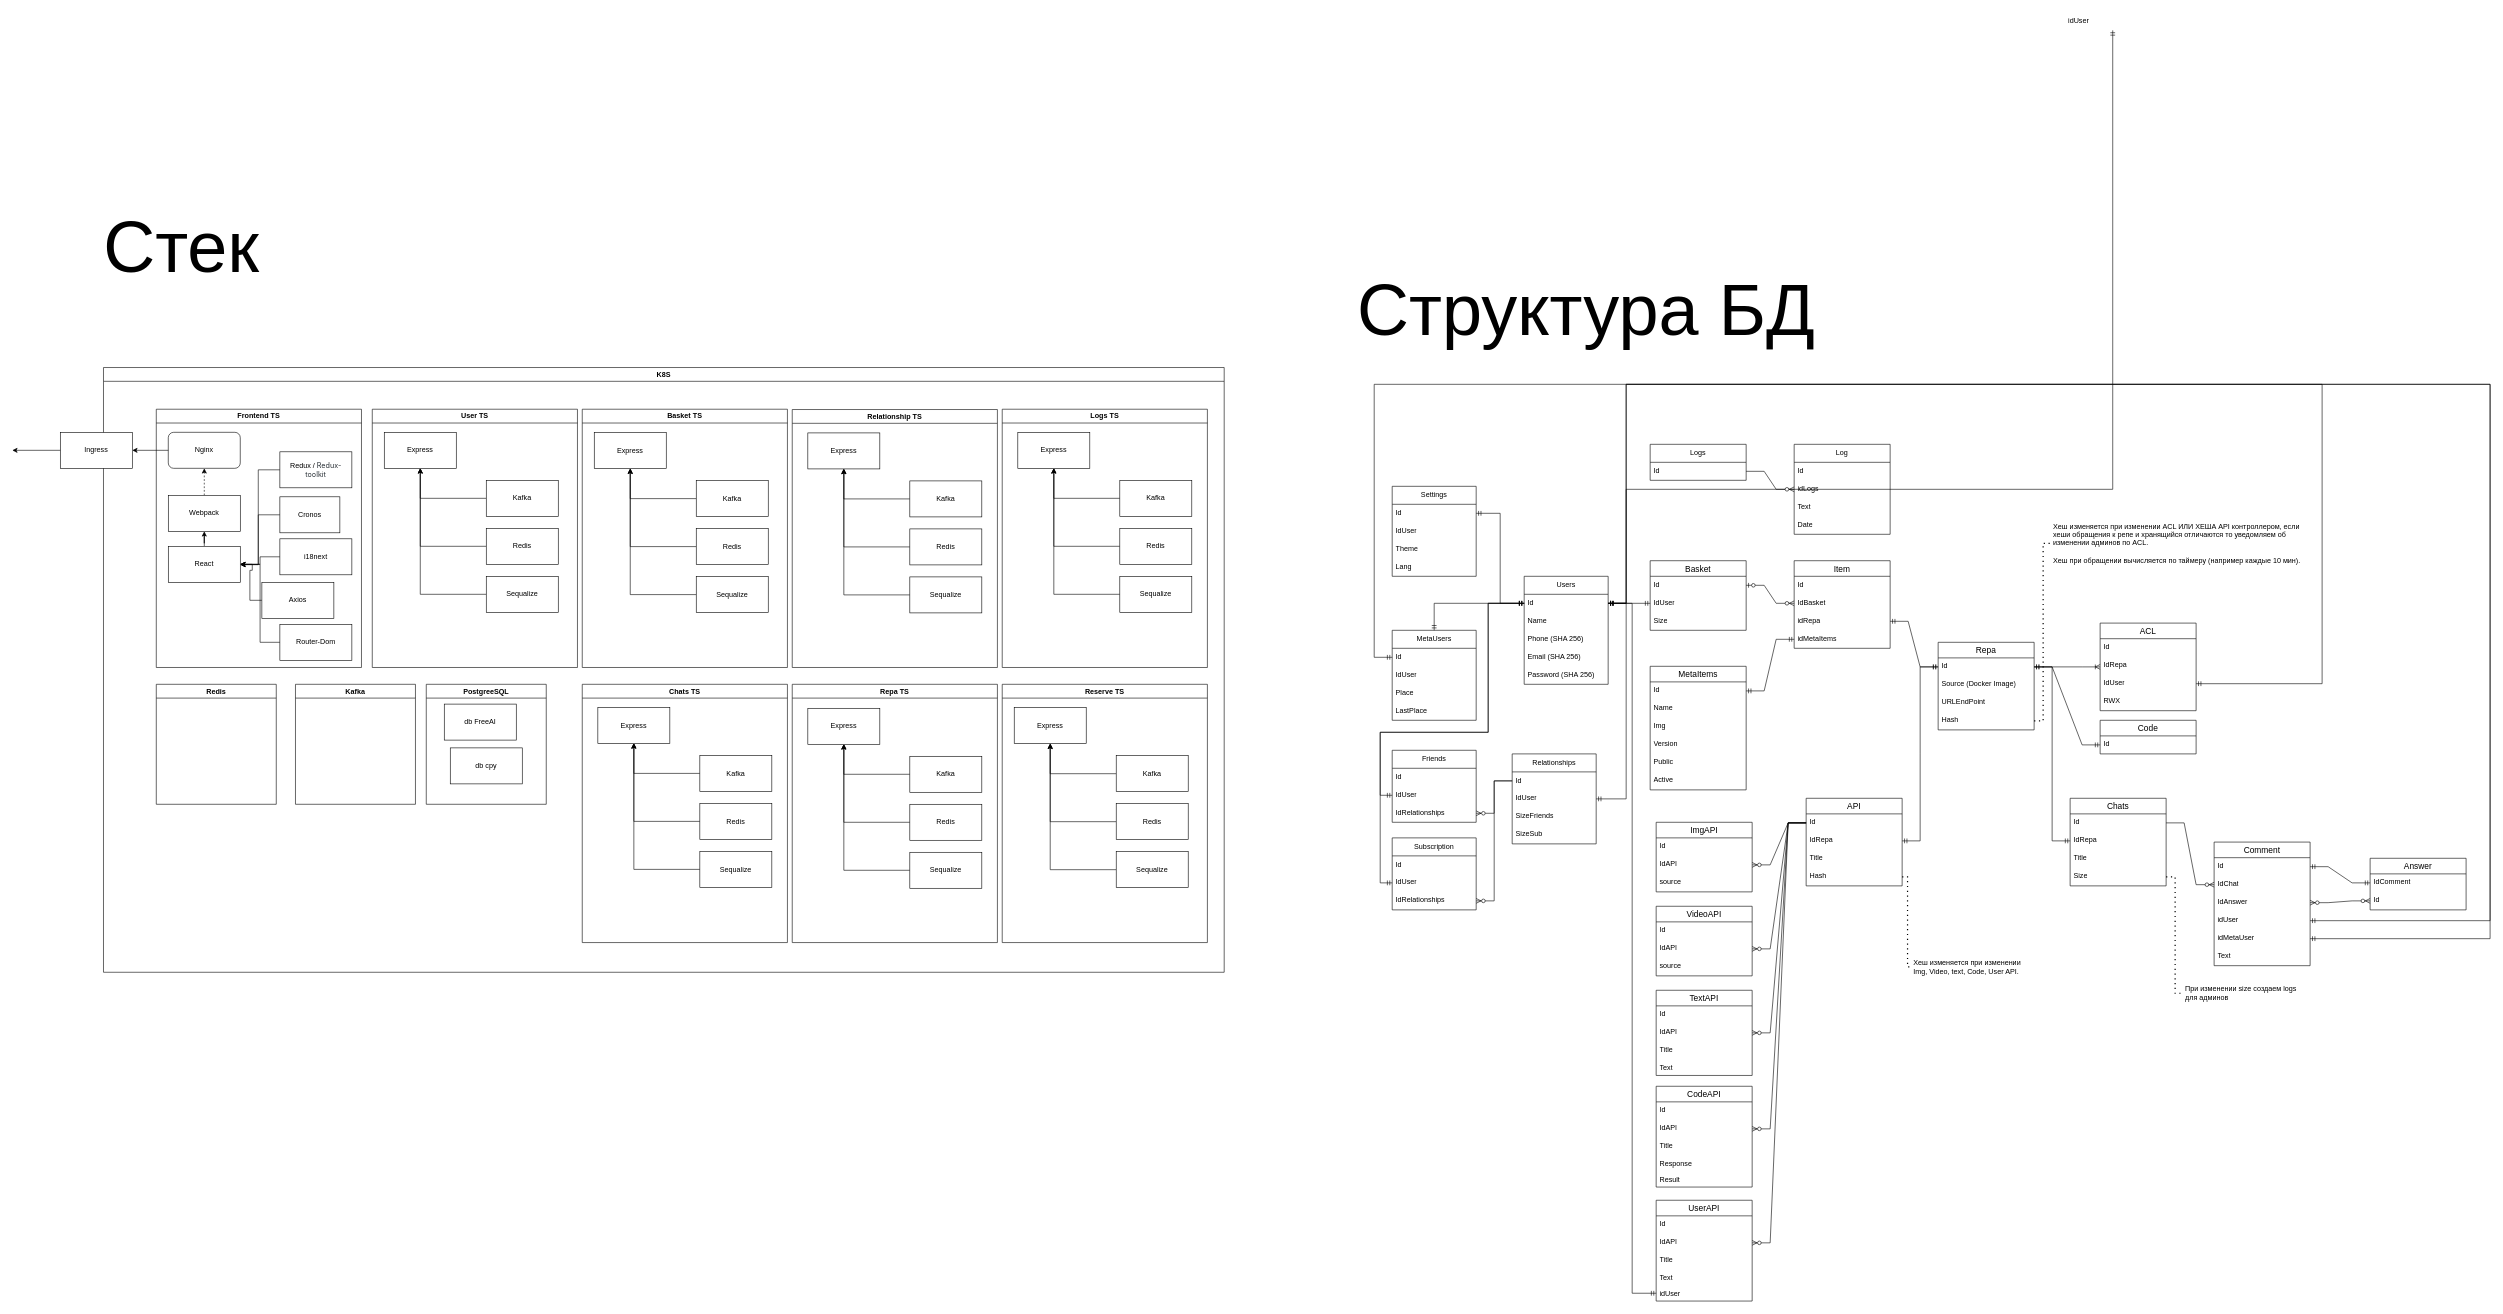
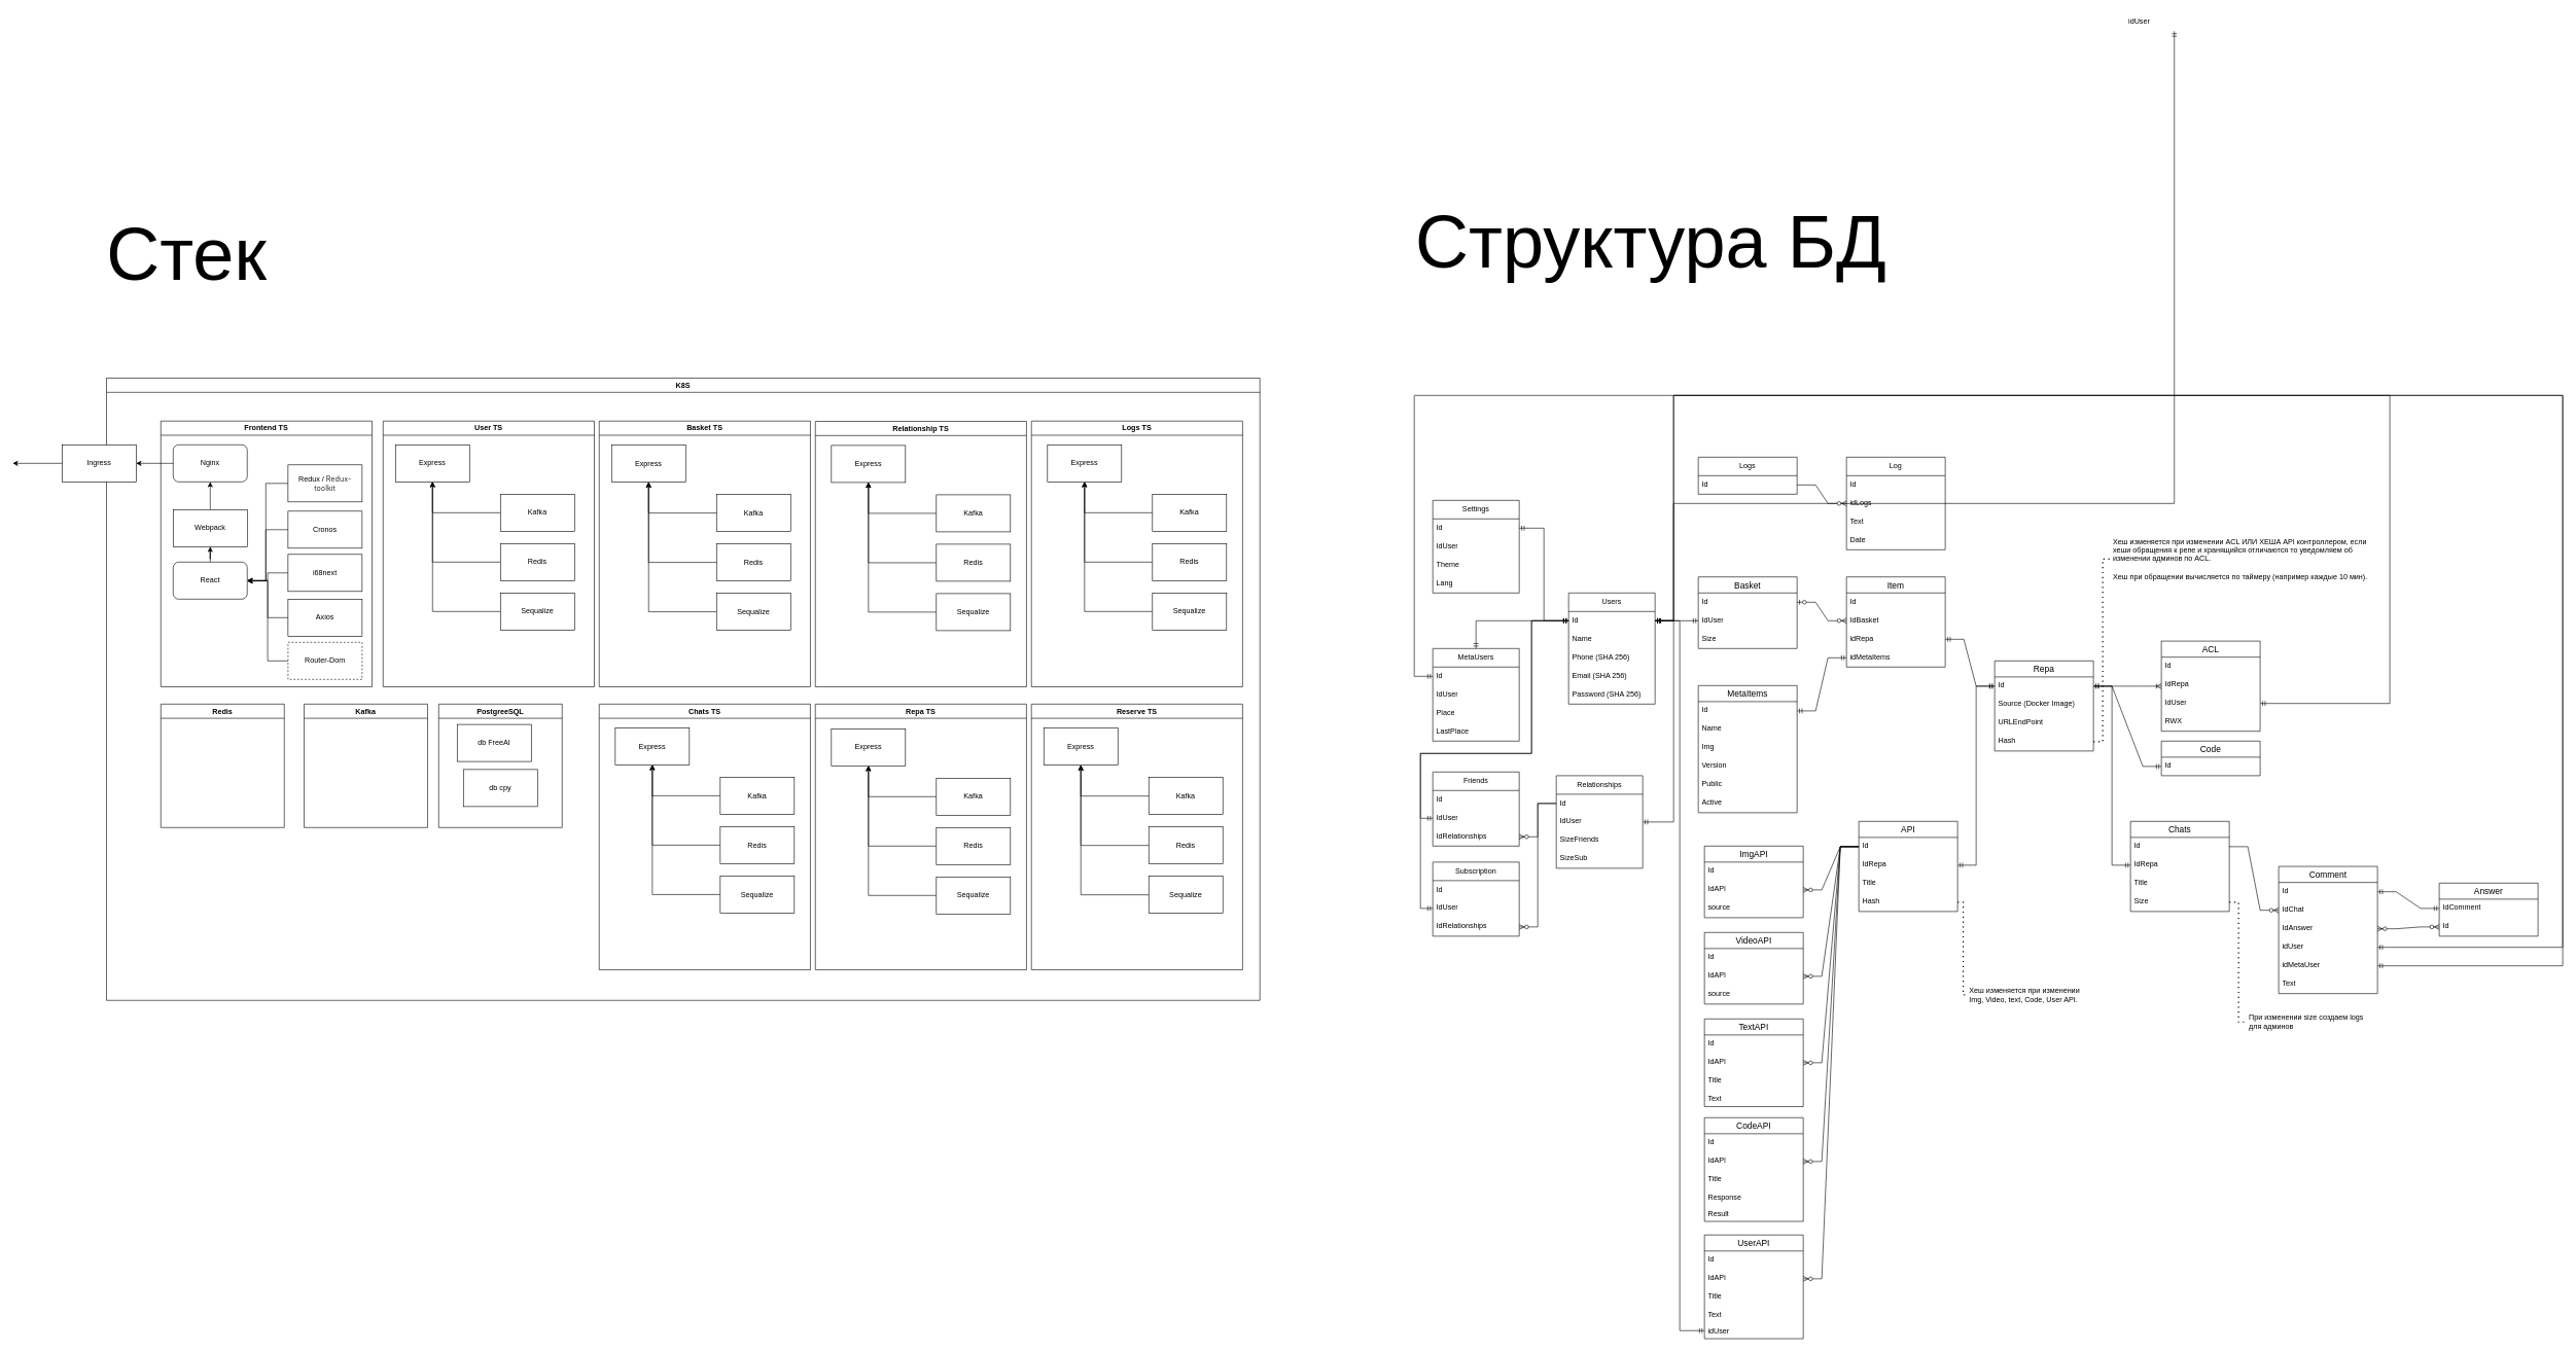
- <mxCell id="146" value="&lt;font style=&quot;font-size: 120px;&quot;&gt;Структура БД&lt;/font&gt;" style="text;html=1;align=left;verticalAlign=middle;whiteSpace=wrap;rounded=0;" parent="1" vertex="1"><mxGeometry x="2260" y="305" width="1120" height="420" as="geometry" /></mxCell>
+ <mxCell id="146" value="&lt;font style=&quot;font-size: 120px;&quot;&gt;Структура БД&lt;/font&gt;" style="text;html=1;align=left;verticalAlign=middle;whiteSpace=wrap;rounded=0;" parent="1" vertex="1"><mxGeometry x="2290" y="180" width="1120" height="420" as="geometry" /></mxCell>
- <mxCell id="154" style="edgeStyle=orthogonalEdgeStyle;rounded=0;orthogonalLoop=1;jettySize=auto;html=1;dashed=1;" parent="149" source="155" target="156" edge="1"><mxGeometry relative="1" as="geometry" /></mxCell>
+ <mxCell id="154" style="edgeStyle=orthogonalEdgeStyle;rounded=0;orthogonalLoop=1;jettySize=auto;html=1;" parent="149" source="155" target="156" edge="1"><mxGeometry relative="1" as="geometry" /></mxCell>
- <mxCell id="158" value="Cronos" style="rounded=0;whiteSpace=wrap;html=1;" parent="149" vertex="1"><mxGeometry x="206" y="146" width="100" height="60" as="geometry" /></mxCell>
+ <mxCell id="158" value="Cronos" style="rounded=0;whiteSpace=wrap;html=1;" parent="149" vertex="1"><mxGeometry x="206" y="146" width="120" height="60" as="geometry" /></mxCell>
- <mxCell id="160" value="i18next" style="rounded=0;whiteSpace=wrap;html=1;" parent="149" vertex="1"><mxGeometry x="206" y="216" width="120" height="60" as="geometry" /></mxCell>
+ <mxCell id="160" value="i68next" style="rounded=0;whiteSpace=wrap;html=1;" parent="149" vertex="1"><mxGeometry x="206" y="216" width="120" height="60" as="geometry" /></mxCell>
- <mxCell id="151" value="React" style="rounded=0;whiteSpace=wrap;html=1;" parent="149" vertex="1"><mxGeometry x="20" y="228.5" width="120" height="60" as="geometry" /></mxCell>
+ <mxCell id="151" value="React" style="whiteSpace=wrap;html=1;rounded=1;" parent="149" vertex="1"><mxGeometry x="20" y="228.5" width="120" height="60" as="geometry" /></mxCell>
- <mxCell id="164" value="Axios" style="rounded=0;whiteSpace=wrap;html=1;" parent="148" vertex="1"><mxGeometry x="264" y="358" width="120" height="60" as="geometry" /></mxCell>
+ <mxCell id="164" value="Axios" style="rounded=0;whiteSpace=wrap;html=1;" parent="148" vertex="1"><mxGeometry x="294" y="358" width="120" height="60" as="geometry" /></mxCell>
- <mxCell id="166" value="Router-Dom" style="rounded=0;whiteSpace=wrap;html=1;" parent="148" vertex="1"><mxGeometry x="294" y="428" width="120" height="60" as="geometry" /></mxCell>
+ <mxCell id="166" value="Router-Dom" style="rounded=0;whiteSpace=wrap;html=1;dashed=1;" parent="148" vertex="1"><mxGeometry x="294" y="428" width="120" height="60" as="geometry" /></mxCell>
